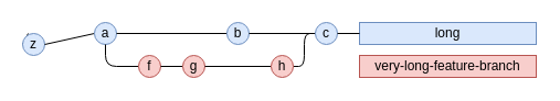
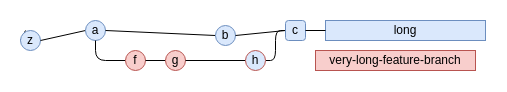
- <mxCell id="8" value="b" style="ellipse;whiteSpace=wrap;html=1;fillColor=#dae8fc;strokeColor=#6c8ebf;" vertex="1" parent="1"><mxGeometry x="205" y="20" width="20" height="20" as="geometry" /></mxCell>
+ <mxCell id="8" value="b" style="ellipse;whiteSpace=wrap;html=1;fillColor=#dae8fc;strokeColor=#6c8ebf;" vertex="1" parent="1"><mxGeometry x="215" y="25" width="20" height="20" as="geometry" /></mxCell>
- <mxCell id="11" value="c" style="ellipse;whiteSpace=wrap;html=1;fillColor=#dae8fc;strokeColor=#6c8ebf;" vertex="1" parent="1"><mxGeometry x="285" y="20" width="20" height="20" as="geometry" /></mxCell>
+ <mxCell id="11" value="c" style="whiteSpace=wrap;html=1;fillColor=#dae8fc;strokeColor=#6c8ebf;rounded=1;" vertex="1" parent="1"><mxGeometry x="285" y="20" width="20" height="20" as="geometry" /></mxCell>
- <mxCell id="19" value="h" style="ellipse;whiteSpace=wrap;html=1;fillColor=#f8cecc;strokeColor=#b85450;" vertex="1" parent="1"><mxGeometry x="245" y="50" width="20" height="20" as="geometry" /></mxCell>
+ <mxCell id="19" value="h" style="ellipse;whiteSpace=wrap;html=1;fillColor=#dae8fc;strokeColor=#b85450;" vertex="1" parent="1"><mxGeometry x="245" y="50" width="20" height="20" as="geometry" /></mxCell>
- <mxCell id="13" value="very-long-feature-branch" style="rounded=0;whiteSpace=wrap;html=1;fillColor=#f8cecc;strokeColor=#b85450;" parent="1" vertex="1"><mxGeometry x="325" y="50" width="160" height="20" as="geometry" /></mxCell>
+ <mxCell id="13" value="very-long-feature-branch" style="rounded=0;whiteSpace=wrap;html=1;fillColor=#f8cecc;strokeColor=#b85450;" parent="1" vertex="1"><mxGeometry x="315" y="50" width="160" height="20" as="geometry" /></mxCell>
